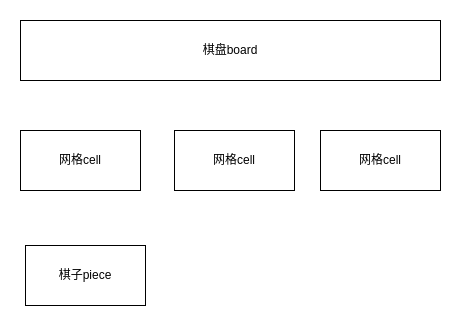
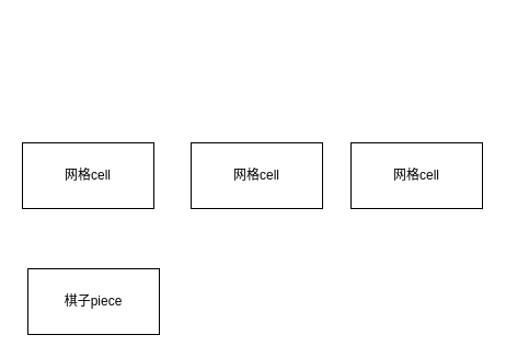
- <mxCell id="2" value="棋盘board" style="rounded=0;whiteSpace=wrap;html=1;" vertex="1" parent="1"><mxGeometry x="20" y="20" width="420" height="60" as="geometry" /></mxCell>
